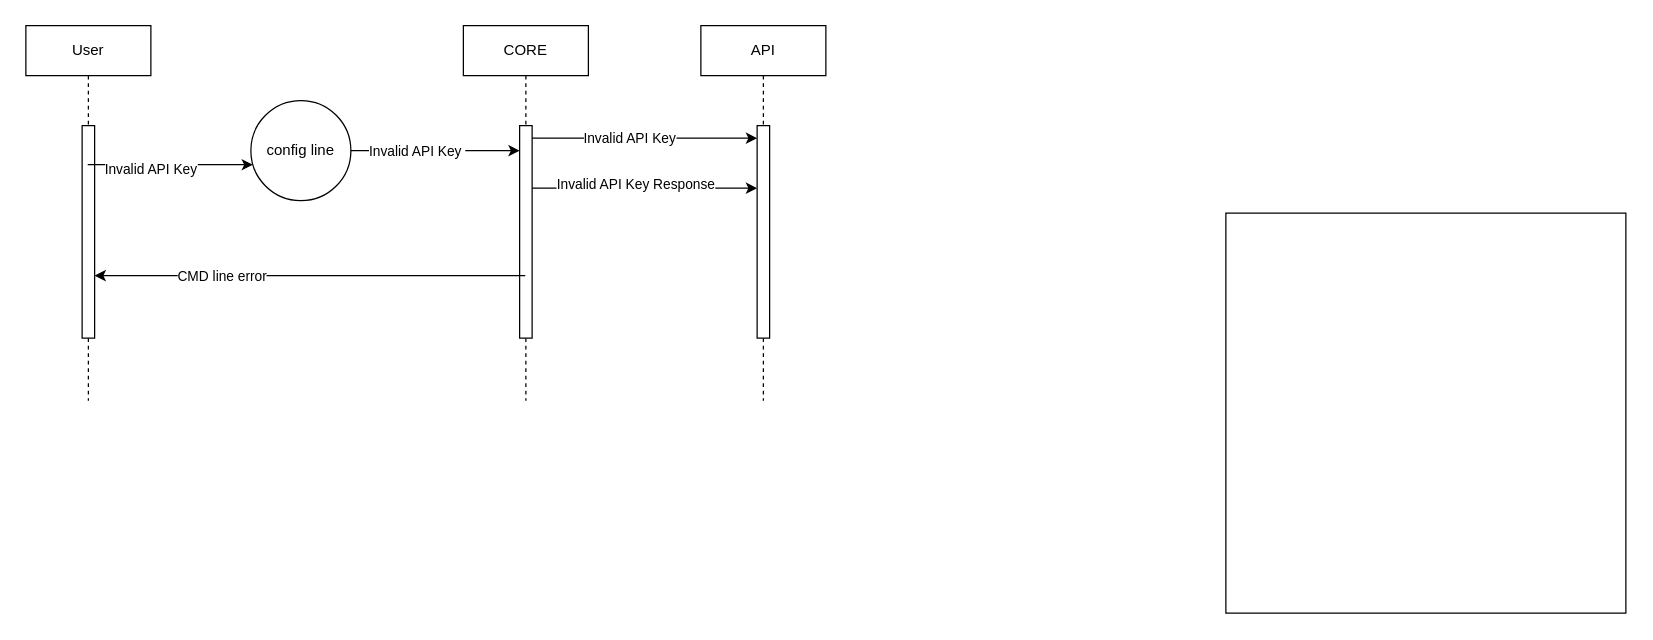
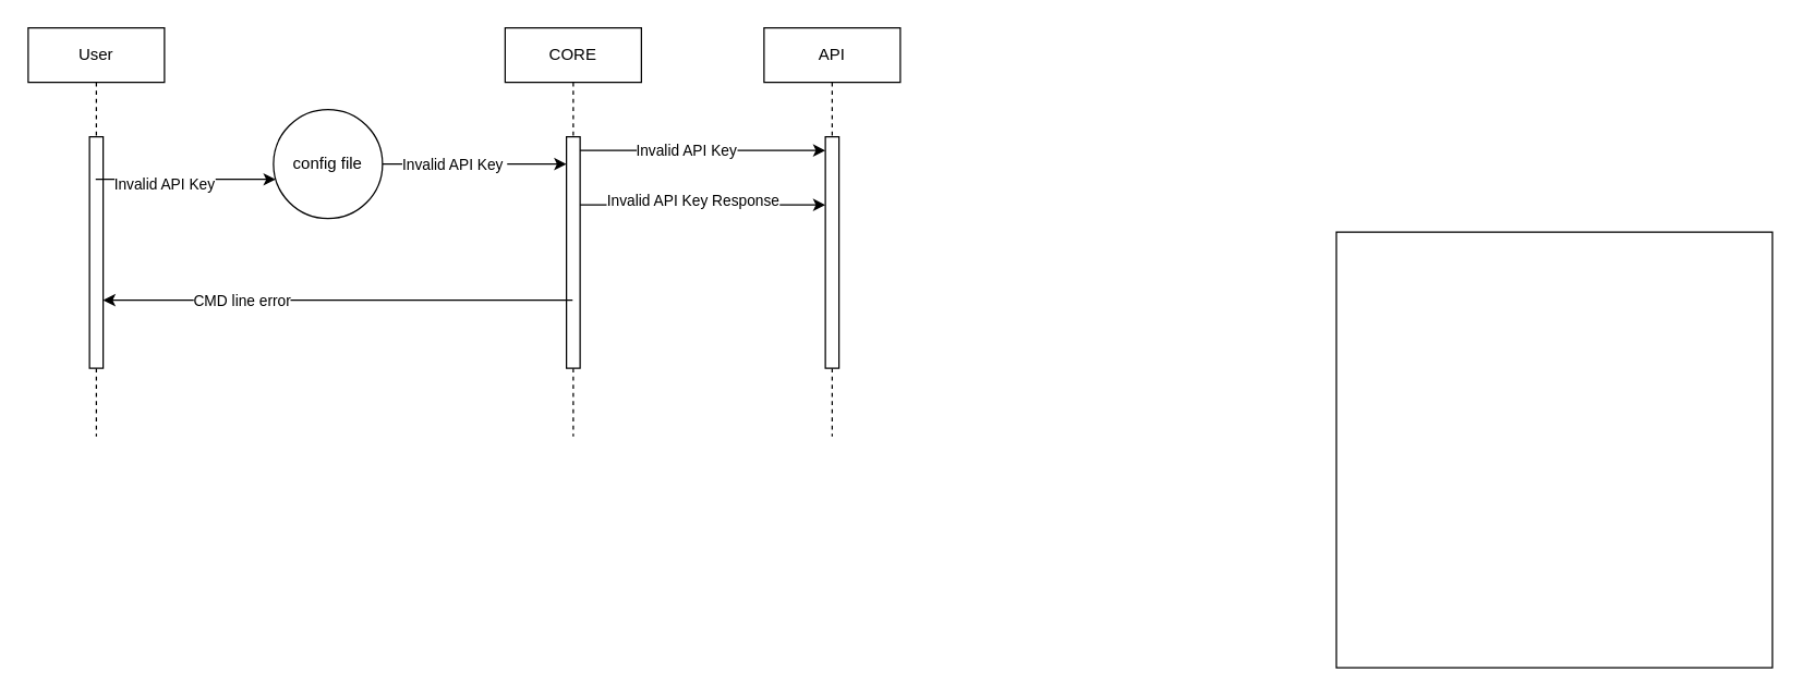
- <mxCell id="9" value="config line&lt;br&gt;" style="ellipse;whiteSpace=wrap;html=1;aspect=fixed;" vertex="1" parent="1"><mxGeometry x="200" y="80" width="80" height="80" as="geometry" /></mxCell>
+ <mxCell id="9" value="config file&lt;br&gt;" style="ellipse;whiteSpace=wrap;html=1;aspect=fixed;" vertex="1" parent="1"><mxGeometry x="200" y="80" width="80" height="80" as="geometry" /></mxCell>
